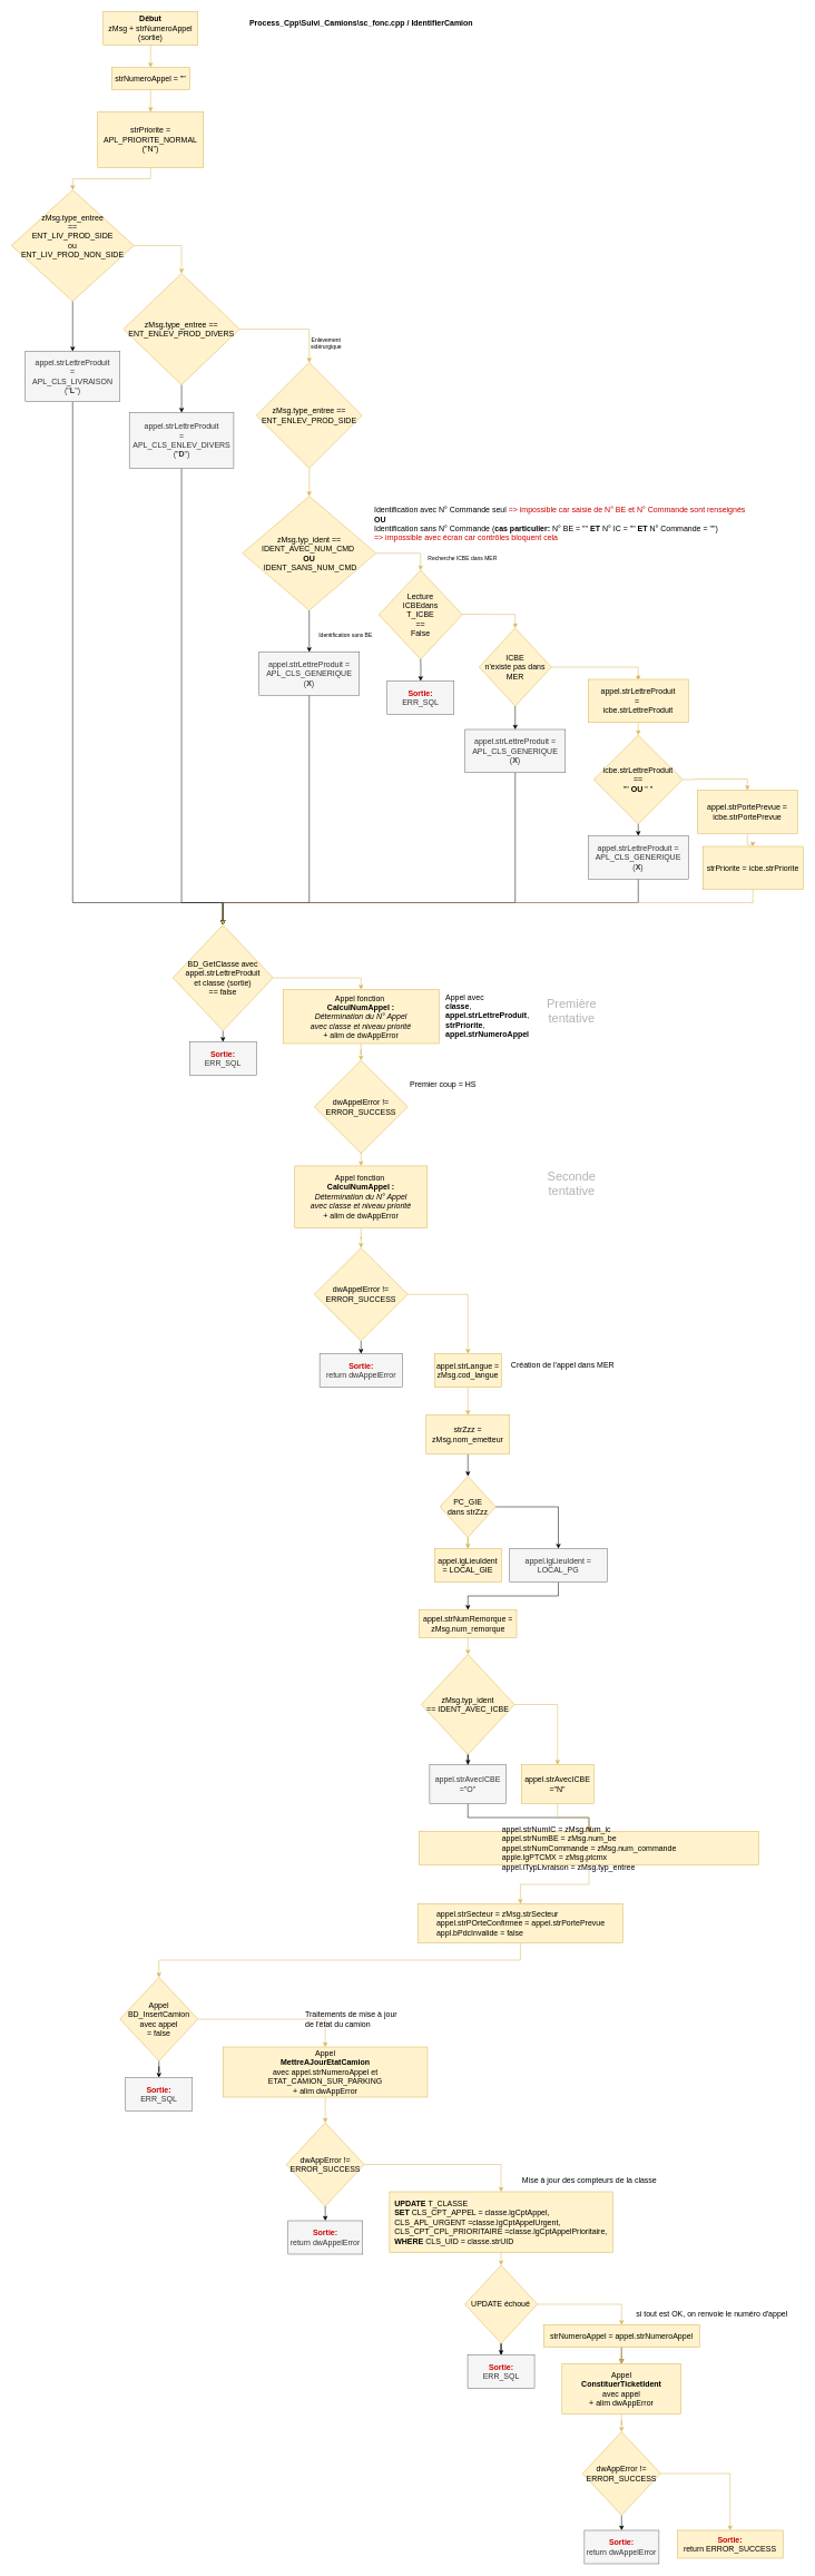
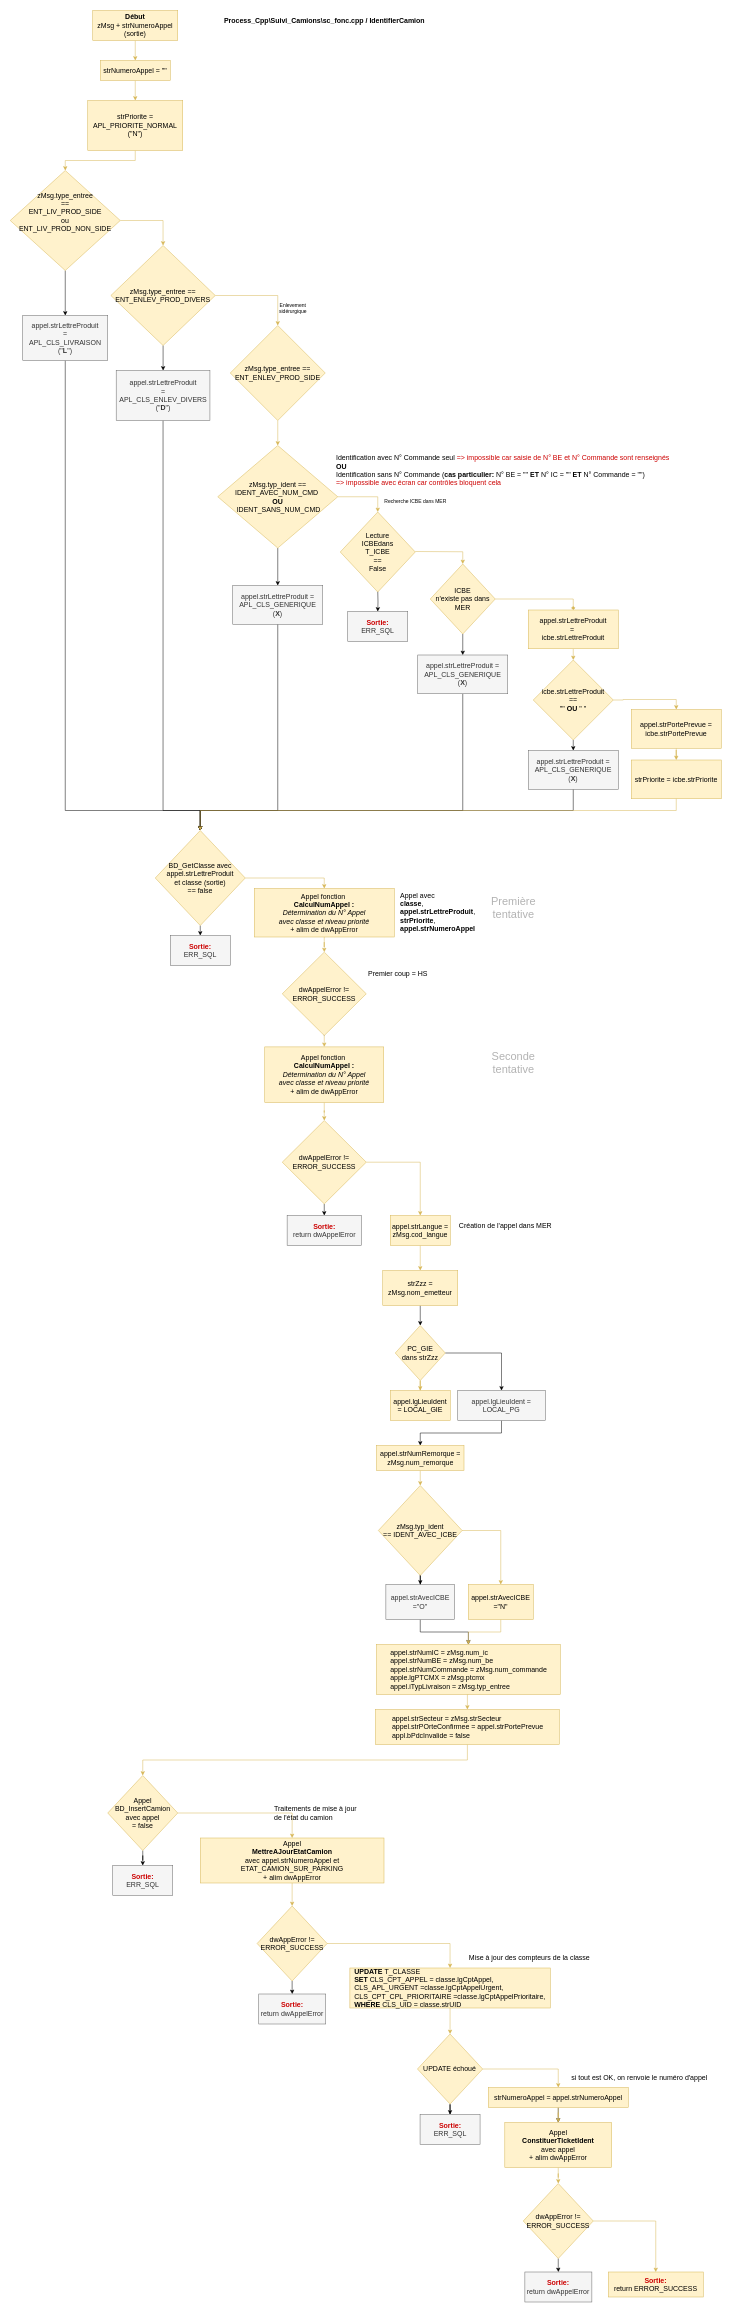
- <mxCell id="27" value="Identification sans BE" style="text;html=1;align=center;verticalAlign=middle;resizable=0;points=[];autosize=1;strokeColor=none;fillColor=none;fontSize=10;" parent="1" vertex="1"><mxGeometry x="565" y="1130" width="110" height="20" as="geometry" /></mxCell>
- <mxCell id="39" value="appel.strPortePrevue = icbe.strPortePrevue" style="whiteSpace=wrap;html=1;rounded=0;fontSize=14;strokeColor=#d6b656;fillColor=#fff2cc;" parent="1" vertex="1"><mxGeometry x="1252" y="1418" width="180" height="77.5" as="geometry" /></mxCell>
+ <mxCell id="39" value="appel.strPortePrevue = icbe.strPortePrevue" style="whiteSpace=wrap;html=1;rounded=0;fontSize=14;strokeColor=#d6b656;fillColor=#fff2cc;" parent="1" vertex="1"><mxGeometry x="1262" y="1418" width="180" height="77.5" as="geometry" /></mxCell>
- <mxCell id="90" value="&lt;div style=&quot;text-align: left&quot;&gt;&lt;span style=&quot;font-size: 14px&quot;&gt;appel.strNumIC = zMsg.num_ic&lt;/span&gt;&lt;/div&gt;&lt;font style=&quot;font-size: 14px&quot;&gt;&lt;div style=&quot;text-align: left&quot;&gt;&lt;span&gt;appel.strNumBE = zMsg.num_be&lt;/span&gt;&lt;/div&gt;&lt;div style=&quot;text-align: left&quot;&gt;&lt;span&gt;appel.strNumCommande = zMsg.num_commande&lt;/span&gt;&lt;/div&gt;&lt;div style=&quot;text-align: left&quot;&gt;&lt;span&gt;apple.lgPTCMX = zMsg.ptcmx&lt;/span&gt;&lt;/div&gt;&lt;div style=&quot;text-align: left&quot;&gt;&lt;span&gt;appel.iTypLivraison = zMsg.typ_entree&lt;/span&gt;&lt;/div&gt;&lt;/font&gt;" style="whiteSpace=wrap;html=1;rounded=0;strokeColor=#d6b656;fillColor=#fff2cc;" vertex="1" parent="1"><mxGeometry x="752.5" y="3288" width="610" height="60" as="geometry" /></mxCell>
+ <mxCell id="90" value="&lt;div style=&quot;text-align: left&quot;&gt;&lt;span style=&quot;font-size: 14px&quot;&gt;appel.strNumIC = zMsg.num_ic&lt;/span&gt;&lt;/div&gt;&lt;font style=&quot;font-size: 14px&quot;&gt;&lt;div style=&quot;text-align: left&quot;&gt;&lt;span&gt;appel.strNumBE = zMsg.num_be&lt;/span&gt;&lt;/div&gt;&lt;div style=&quot;text-align: left&quot;&gt;&lt;span&gt;appel.strNumCommande = zMsg.num_commande&lt;/span&gt;&lt;/div&gt;&lt;div style=&quot;text-align: left&quot;&gt;&lt;span&gt;apple.lgPTCMX = zMsg.ptcmx&lt;/span&gt;&lt;/div&gt;&lt;div style=&quot;text-align: left&quot;&gt;&lt;span&gt;appel.iTypLivraison = zMsg.typ_entree&lt;/span&gt;&lt;/div&gt;&lt;/font&gt;" style="whiteSpace=wrap;html=1;rounded=0;strokeColor=#d6b656;fillColor=#fff2cc;" vertex="1" parent="1"><mxGeometry x="752.5" y="3288" width="367.5" height="100" as="geometry" /></mxCell>
- <mxCell id="101" value="&lt;div style=&quot;text-align: left&quot;&gt;&lt;span style=&quot;font-size: 14px&quot;&gt;&lt;b&gt;UPDATE &lt;/b&gt;T_CLASSE&lt;/span&gt;&lt;/div&gt;&lt;span style=&quot;font-size: 14px&quot;&gt;&lt;div style=&quot;text-align: left&quot;&gt;&lt;b&gt;SET &lt;/b&gt;CLS_CPT_APPEL = classe.lgCptAppel,&lt;/div&gt;&lt;div style=&quot;text-align: left&quot;&gt;&lt;span&gt;CLS_APL_URGENT =&lt;/span&gt;&lt;span&gt;classe.&lt;/span&gt;&lt;span&gt;lgCptAppelUrgent,&lt;/span&gt;&lt;/div&gt;&lt;/span&gt;&lt;span style=&quot;font-size: 14px&quot;&gt;&lt;div style=&quot;text-align: left&quot;&gt;&lt;span&gt;CLS_CPT_CPL_PRIORITAIRE =&lt;/span&gt;&lt;span&gt;classe.&lt;/span&gt;&lt;span&gt;lgCptAppelPrioritaire,&lt;/span&gt;&lt;/div&gt;&lt;/span&gt;&lt;span style=&quot;font-size: 14px&quot;&gt;&lt;div style=&quot;text-align: left&quot;&gt;&lt;b&gt;WHERE &lt;/b&gt;CLS_UID = classe.strUID&lt;/div&gt;&lt;/span&gt;" style="whiteSpace=wrap;html=1;rounded=0;strokeColor=#d6b656;fillColor=#fff2cc;align=center;" vertex="1" parent="1"><mxGeometry x="699.25" y="3935" width="400.75" height="109" as="geometry" /></mxCell>
+ <mxCell id="101" value="&lt;div style=&quot;text-align: left&quot;&gt;&lt;span style=&quot;font-size: 14px&quot;&gt;&lt;b&gt;UPDATE &lt;/b&gt;T_CLASSE&lt;/span&gt;&lt;/div&gt;&lt;span style=&quot;font-size: 14px&quot;&gt;&lt;div style=&quot;text-align: left&quot;&gt;&lt;b&gt;SET &lt;/b&gt;CLS_CPT_APPEL = classe.lgCptAppel,&lt;/div&gt;&lt;div style=&quot;text-align: left&quot;&gt;&lt;span&gt;CLS_APL_URGENT =&lt;/span&gt;&lt;span&gt;classe.&lt;/span&gt;&lt;span&gt;lgCptAppelUrgent,&lt;/span&gt;&lt;/div&gt;&lt;/span&gt;&lt;span style=&quot;font-size: 14px&quot;&gt;&lt;div style=&quot;text-align: left&quot;&gt;&lt;span&gt;CLS_CPT_CPL_PRIORITAIRE =&lt;/span&gt;&lt;span&gt;classe.&lt;/span&gt;&lt;span&gt;lgCptAppelPrioritaire,&lt;/span&gt;&lt;/div&gt;&lt;/span&gt;&lt;span style=&quot;font-size: 14px&quot;&gt;&lt;div style=&quot;text-align: left&quot;&gt;&lt;b&gt;WHERE &lt;/b&gt;CLS_UID = classe.strUID&lt;/div&gt;&lt;/span&gt;" style="whiteSpace=wrap;html=1;rounded=0;strokeColor=#d6b656;fillColor=#fff2cc;align=center;" vertex="1" parent="1"><mxGeometry x="699.25" y="3935" width="400.75" height="80" as="geometry" /></mxCell>
